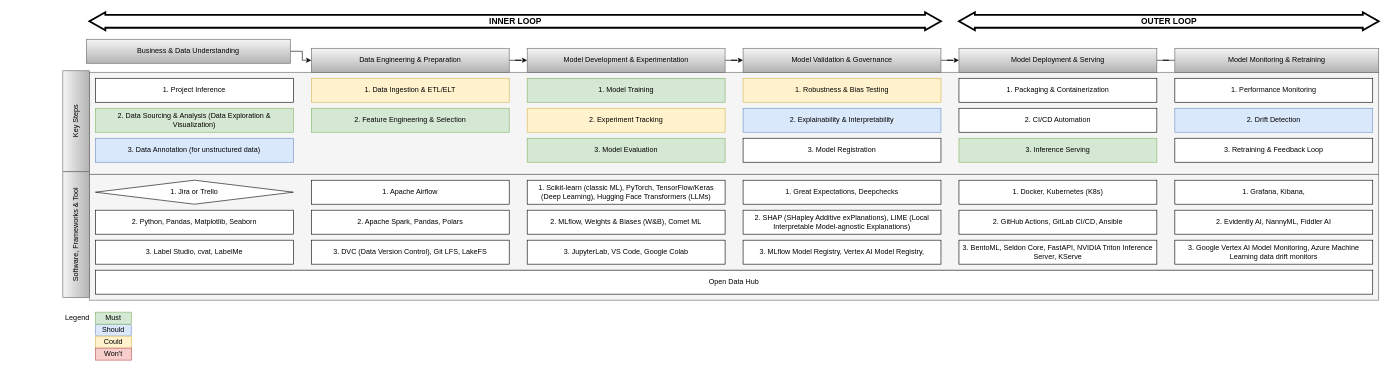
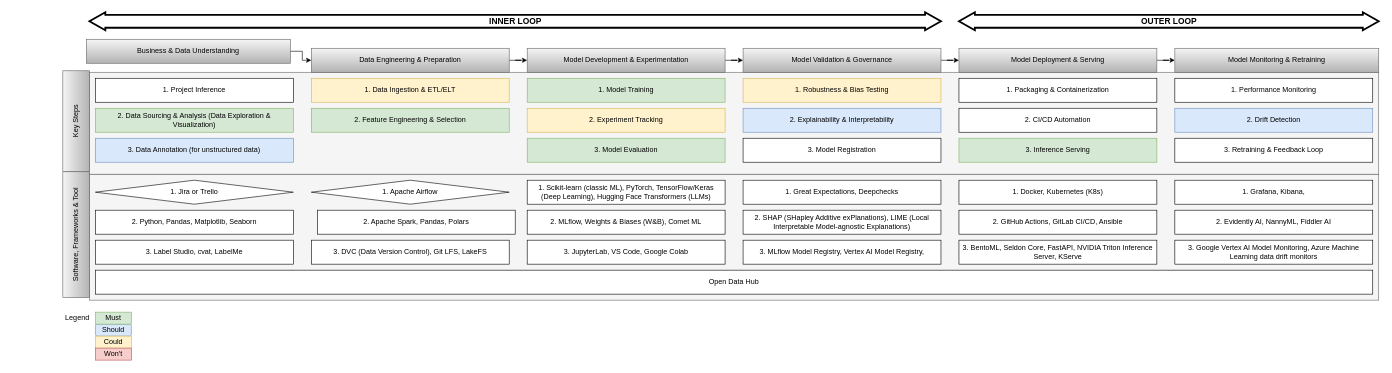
- <mxCell id="28" style="edgeStyle=orthogonalEdgeStyle;rounded=0;orthogonalLoop=1;jettySize=auto;html=1;entryX=0;entryY=0.5;entryDx=0;entryDy=0;endArrow=none;" edge="1" parent="1" source="29" target="36"><mxGeometry relative="1" as="geometry" /></mxCell>
+ <mxCell id="28" style="edgeStyle=orthogonalEdgeStyle;rounded=0;orthogonalLoop=1;jettySize=auto;html=1;entryX=0;entryY=0.5;entryDx=0;entryDy=0;" edge="1" parent="1" source="29" target="36"><mxGeometry relative="1" as="geometry" /></mxCell>
- <mxCell id="19" value="1. Apache Airflow" style="rounded=0;whiteSpace=wrap;html=1;" vertex="1" parent="1"><mxGeometry x="518" y="300" width="330" height="40" as="geometry" /></mxCell>
+ <mxCell id="19" value="1. Apache Airflow" style="rhombus;whiteSpace=wrap;html=1;" vertex="1" parent="1"><mxGeometry x="518" y="300" width="330" height="40" as="geometry" /></mxCell>
- <mxCell id="20" value="2. Apache Spark, Pandas, Polars" style="rounded=0;whiteSpace=wrap;html=1;" vertex="1" parent="1"><mxGeometry x="518" y="350" width="330" height="40" as="geometry" /></mxCell>
+ <mxCell id="20" value="2. Apache Spark, Pandas, Polars" style="rounded=0;whiteSpace=wrap;html=1;" vertex="1" parent="1"><mxGeometry x="528" y="350" width="330" height="40" as="geometry" /></mxCell>
